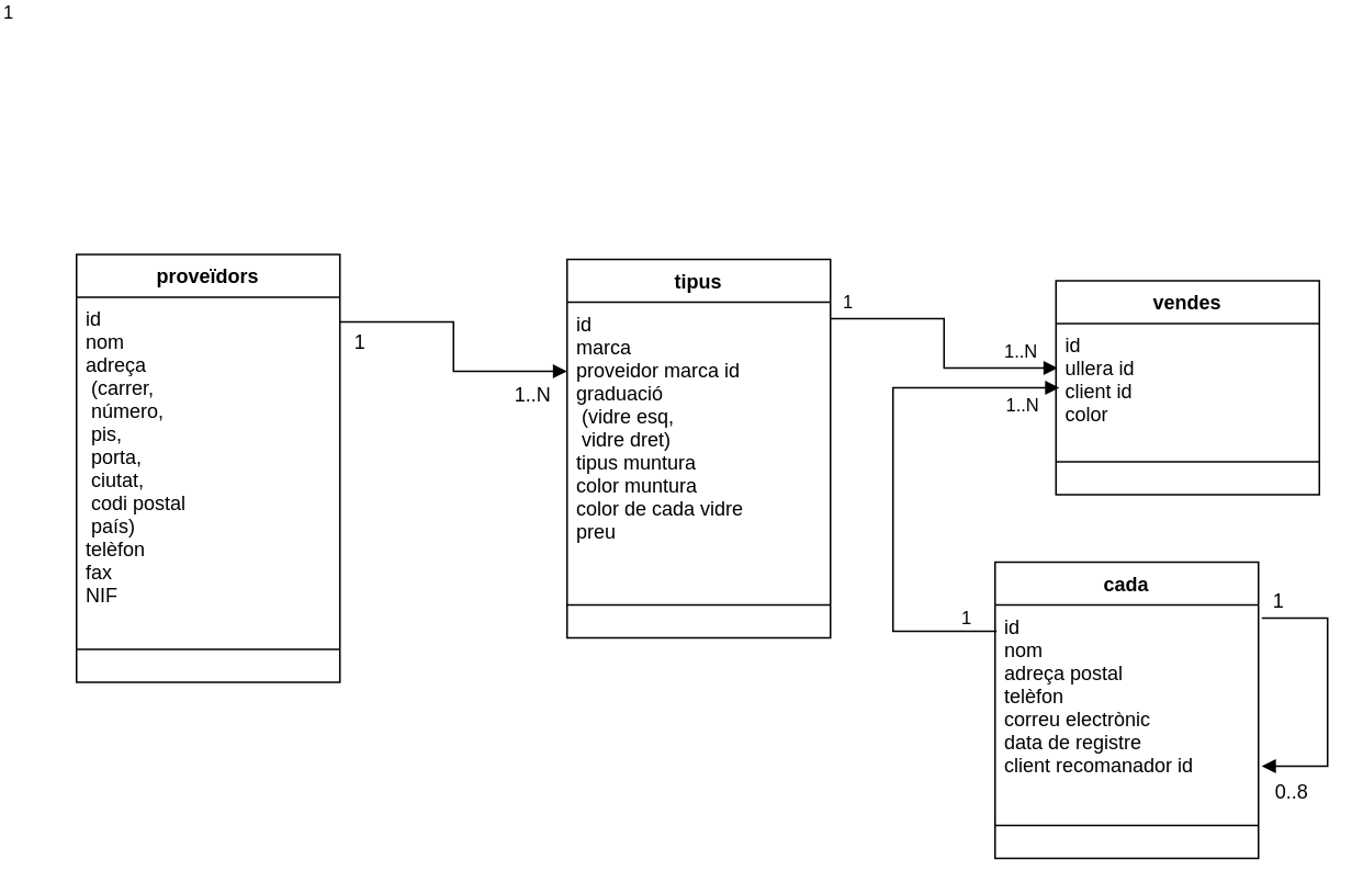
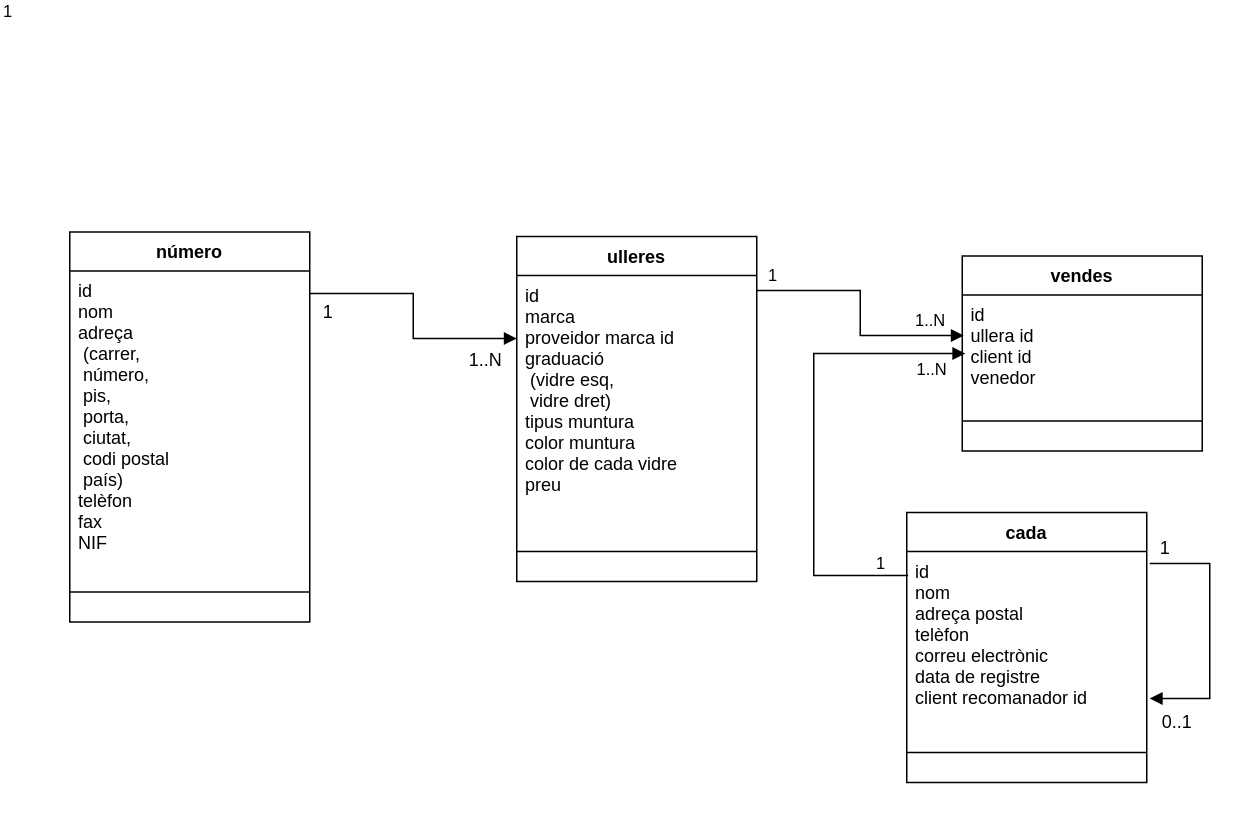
- <mxCell id="2" value="proveïdors" style="swimlane;fontStyle=1;align=center;verticalAlign=top;childLayout=stackLayout;horizontal=1;startSize=26;horizontalStack=0;resizeParent=1;resizeParentMax=0;resizeLast=0;collapsible=1;marginBottom=0;" parent="1" vertex="1"><mxGeometry x="20" y="20" width="160" height="260" as="geometry" /></mxCell>
+ <mxCell id="2" value="número" style="swimlane;fontStyle=1;align=center;verticalAlign=top;childLayout=stackLayout;horizontal=1;startSize=26;horizontalStack=0;resizeParent=1;resizeParentMax=0;resizeLast=0;collapsible=1;marginBottom=0;" parent="1" vertex="1"><mxGeometry x="20" y="20" width="160" height="260" as="geometry" /></mxCell>
- <mxCell id="12" value="tipus" style="swimlane;fontStyle=1;align=center;verticalAlign=top;childLayout=stackLayout;horizontal=1;startSize=26;horizontalStack=0;resizeParent=1;resizeParentMax=0;resizeLast=0;collapsible=1;marginBottom=0;" parent="1" vertex="1"><mxGeometry x="318" y="23" width="160" height="230" as="geometry" /></mxCell>
+ <mxCell id="12" value="ulleres" style="swimlane;fontStyle=1;align=center;verticalAlign=top;childLayout=stackLayout;horizontal=1;startSize=26;horizontalStack=0;resizeParent=1;resizeParentMax=0;resizeLast=0;collapsible=1;marginBottom=0;" parent="1" vertex="1"><mxGeometry x="318" y="23" width="160" height="230" as="geometry" /></mxCell>
- <mxCell id="6" value="id&#10;ullera id&#10;client id&#10;color" style="text;strokeColor=none;fillColor=none;align=left;verticalAlign=top;spacingLeft=4;spacingRight=4;overflow=hidden;rotatable=0;points=[[0,0.5],[1,0.5]];portConstraint=eastwest;" parent="5" vertex="1"><mxGeometry y="26" width="160" height="64" as="geometry" /></mxCell>
+ <mxCell id="6" value="id&#10;ullera id&#10;client id&#10;venedor" style="text;strokeColor=none;fillColor=none;align=left;verticalAlign=top;spacingLeft=4;spacingRight=4;overflow=hidden;rotatable=0;points=[[0,0.5],[1,0.5]];portConstraint=eastwest;" parent="5" vertex="1"><mxGeometry y="26" width="160" height="64" as="geometry" /></mxCell>
- <mxCell id="17" value="0..8" style="text;html=1;resizable=0;autosize=1;align=center;verticalAlign=middle;points=[];fillColor=none;strokeColor=none;rounded=0;" parent="1" vertex="1"><mxGeometry x="738" y="337" width="40" height="20" as="geometry" /></mxCell>
+ <mxCell id="17" value="0..1" style="text;html=1;resizable=0;autosize=1;align=center;verticalAlign=middle;points=[];fillColor=none;strokeColor=none;rounded=0;" parent="1" vertex="1"><mxGeometry x="738" y="337" width="40" height="20" as="geometry" /></mxCell>
